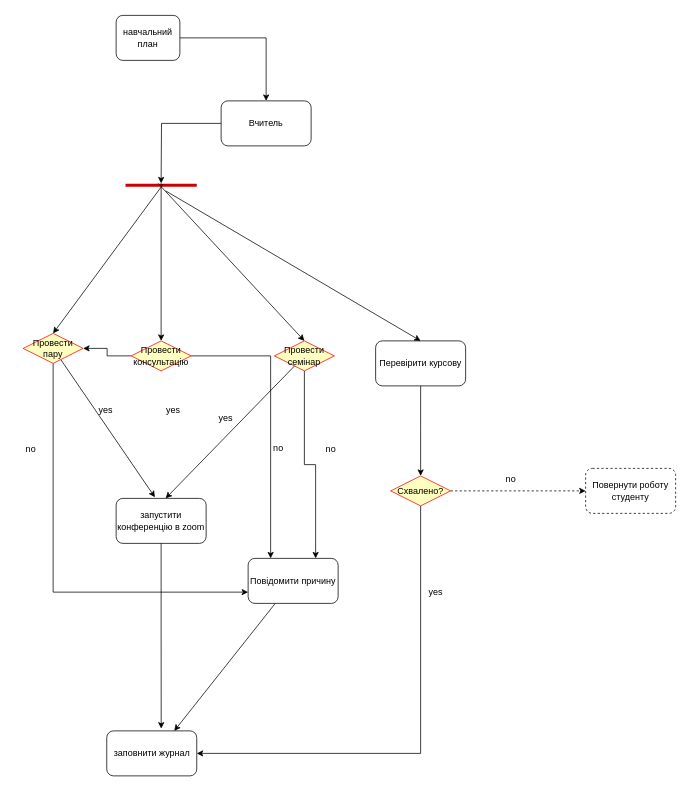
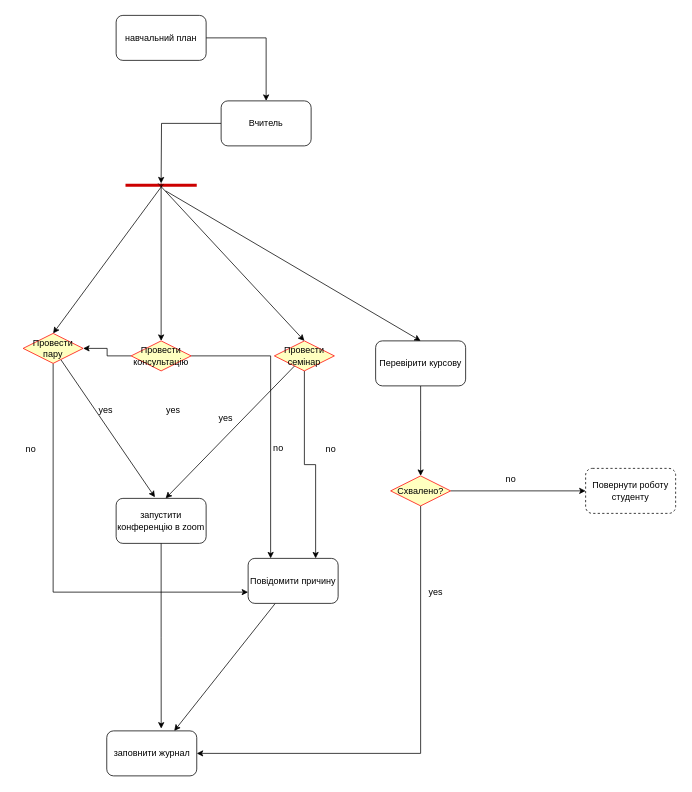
- <mxCell id="3" value="навчальний план" style="rounded=1;whiteSpace=wrap;html=1;" parent="1" vertex="1"><mxGeometry x="154" y="20" width="85" height="60" as="geometry" /></mxCell>
+ <mxCell id="3" value="навчальний план" style="rounded=1;whiteSpace=wrap;html=1;" parent="1" vertex="1"><mxGeometry x="154" y="20" width="120" height="60" as="geometry" /></mxCell>
- <mxCell id="34" style="edgeStyle=orthogonalEdgeStyle;rounded=0;orthogonalLoop=1;jettySize=auto;html=1;exitX=1;exitY=0.5;exitDx=0;exitDy=0;entryX=0;entryY=0.5;entryDx=0;entryDy=0;dashed=1;" parent="1" source="35" target="37" edge="1"><mxGeometry relative="1" as="geometry" /></mxCell>
+ <mxCell id="34" style="edgeStyle=orthogonalEdgeStyle;rounded=0;orthogonalLoop=1;jettySize=auto;html=1;exitX=1;exitY=0.5;exitDx=0;exitDy=0;entryX=0;entryY=0.5;entryDx=0;entryDy=0;" parent="1" source="35" target="37" edge="1"><mxGeometry relative="1" as="geometry" /></mxCell>
